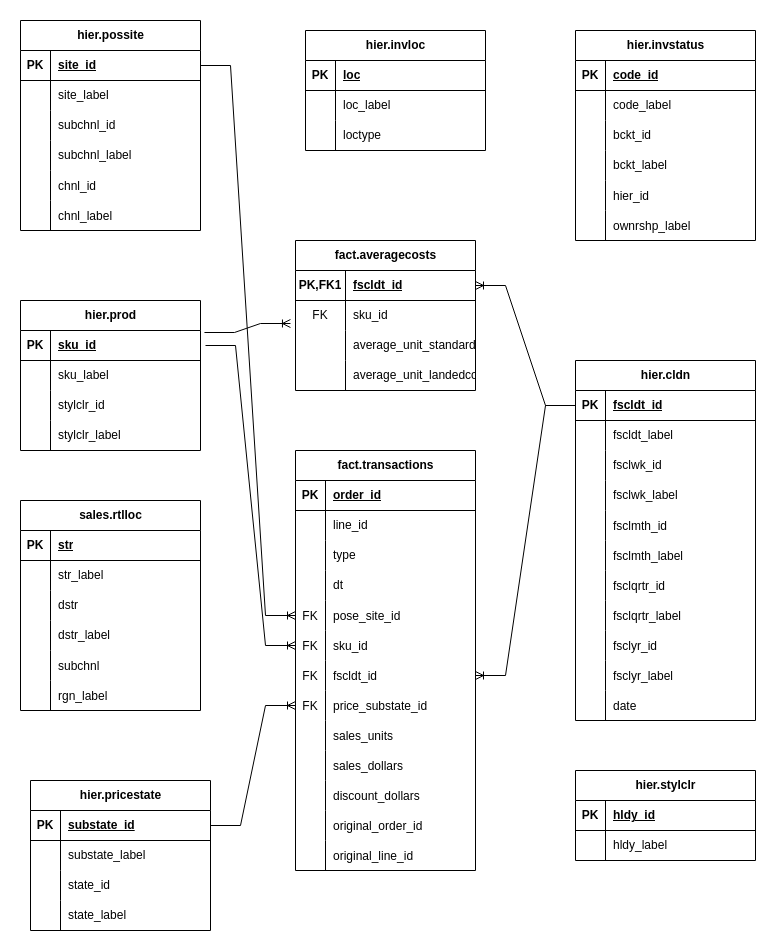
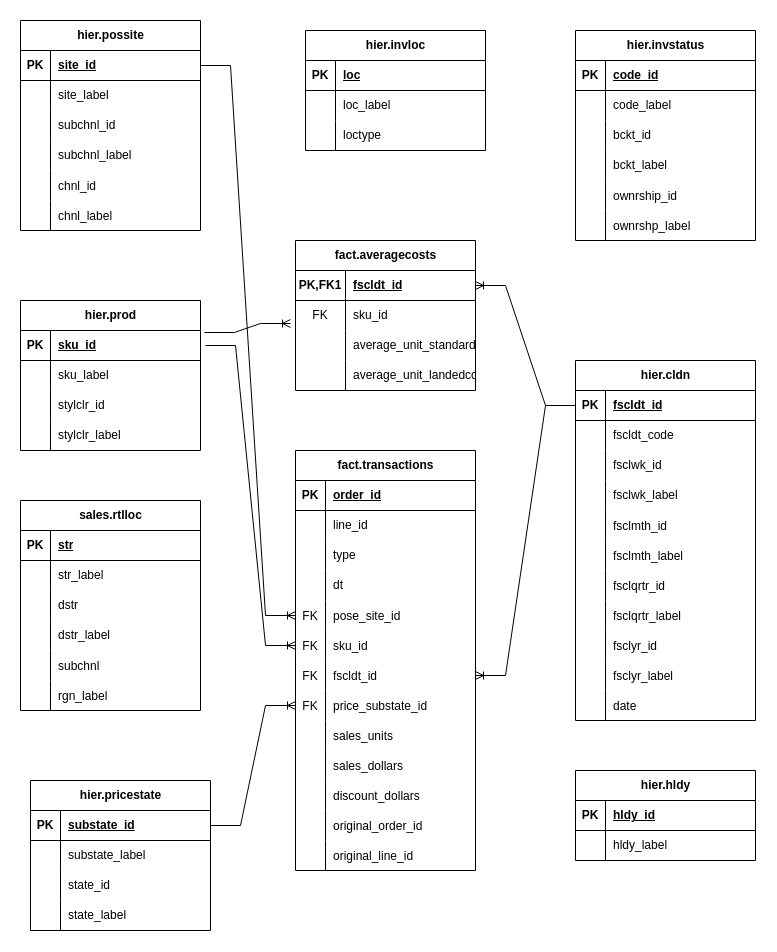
- <mxCell id="68" value="hier_id" style="shape=partialRectangle;connectable=0;fillColor=none;top=0;left=0;bottom=0;right=0;align=left;spacingLeft=6;overflow=hidden;" vertex="1" parent="66"><mxGeometry x="30" width="150" height="30" as="geometry"><mxRectangle width="150" height="30" as="alternateBounds" /></mxGeometry></mxCell>
+ <mxCell id="68" value="ownrship_id" style="shape=partialRectangle;connectable=0;fillColor=none;top=0;left=0;bottom=0;right=0;align=left;spacingLeft=6;overflow=hidden;" vertex="1" parent="66"><mxGeometry x="30" width="150" height="30" as="geometry"><mxRectangle width="150" height="30" as="alternateBounds" /></mxGeometry></mxCell>
- <mxCell id="95" value="fscldt_label" style="shape=partialRectangle;connectable=0;fillColor=none;top=0;left=0;bottom=0;right=0;align=left;spacingLeft=6;overflow=hidden;whiteSpace=wrap;html=1;" vertex="1" parent="93"><mxGeometry x="30" width="150" height="30" as="geometry"><mxRectangle width="150" height="30" as="alternateBounds" /></mxGeometry></mxCell>
+ <mxCell id="95" value="fscldt_code" style="shape=partialRectangle;connectable=0;fillColor=none;top=0;left=0;bottom=0;right=0;align=left;spacingLeft=6;overflow=hidden;whiteSpace=wrap;html=1;" vertex="1" parent="93"><mxGeometry x="30" width="150" height="30" as="geometry"><mxRectangle width="150" height="30" as="alternateBounds" /></mxGeometry></mxCell>
- <mxCell id="82" value="hier.stylclr" style="shape=table;startSize=30;container=1;collapsible=1;childLayout=tableLayout;fixedRows=1;rowLines=0;fontStyle=1;align=center;resizeLast=1;html=1;" vertex="1" parent="1"><mxGeometry x="575" y="770" width="180" height="90" as="geometry" /></mxCell>
+ <mxCell id="82" value="hier.hldy" style="shape=table;startSize=30;container=1;collapsible=1;childLayout=tableLayout;fixedRows=1;rowLines=0;fontStyle=1;align=center;resizeLast=1;html=1;" vertex="1" parent="1"><mxGeometry x="575" y="770" width="180" height="90" as="geometry" /></mxCell>
